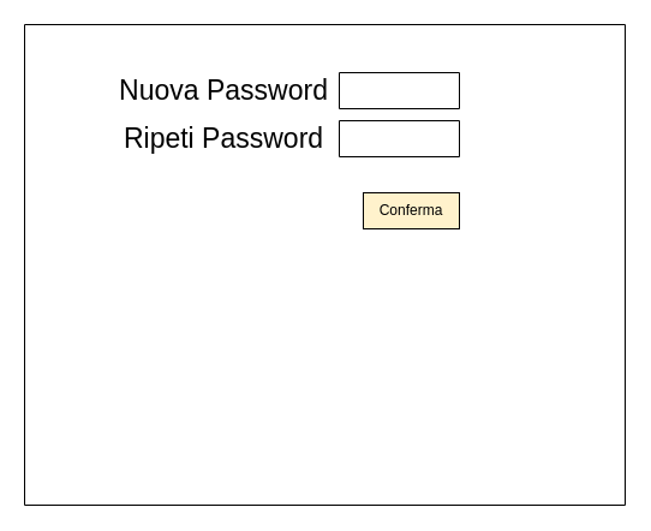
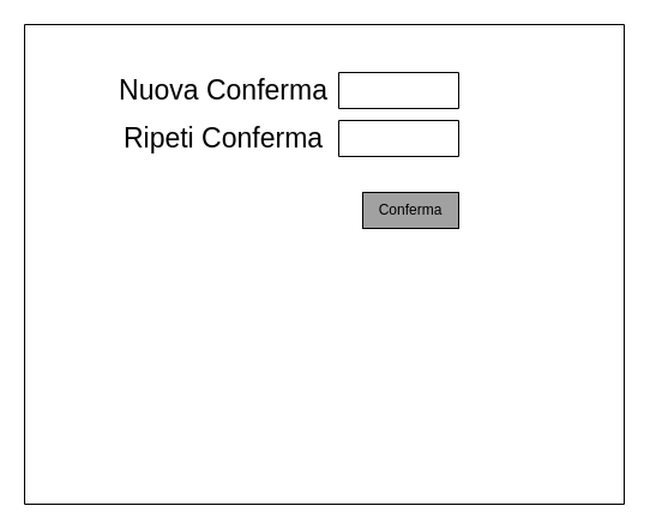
- <mxCell id="6" value="Nuova Password" style="text;html=1;strokeColor=none;fillColor=none;align=center;verticalAlign=middle;whiteSpace=wrap;rounded=0;fontSize=23;" vertex="1" parent="1"><mxGeometry x="90" y="60" width="192" height="30" as="geometry" /></mxCell>
+ <mxCell id="6" value="Nuova Conferma" style="text;html=1;strokeColor=none;fillColor=none;align=center;verticalAlign=middle;whiteSpace=wrap;rounded=0;fontSize=23;" vertex="1" parent="1"><mxGeometry x="90" y="60" width="192" height="30" as="geometry" /></mxCell>
- <mxCell id="15" value="Ripeti Password" style="text;html=1;strokeColor=none;fillColor=none;align=center;verticalAlign=middle;whiteSpace=wrap;rounded=0;fontSize=23;" vertex="1" parent="1"><mxGeometry x="96" y="100" width="180" height="30" as="geometry" /></mxCell>
+ <mxCell id="15" value="Ripeti Conferma" style="text;html=1;strokeColor=none;fillColor=none;align=center;verticalAlign=middle;whiteSpace=wrap;rounded=0;fontSize=23;" vertex="1" parent="1"><mxGeometry x="96" y="100" width="180" height="30" as="geometry" /></mxCell>
- <mxCell id="16" value="Conferma" style="rounded=0;whiteSpace=wrap;html=1;fillColor=#fff2cc;" vertex="1" parent="1"><mxGeometry x="302" y="160" width="80" height="30" as="geometry" /></mxCell>
+ <mxCell id="16" value="Conferma" style="rounded=0;whiteSpace=wrap;html=1;fillColor=#A1A1A1;" vertex="1" parent="1"><mxGeometry x="302" y="160" width="80" height="30" as="geometry" /></mxCell>
